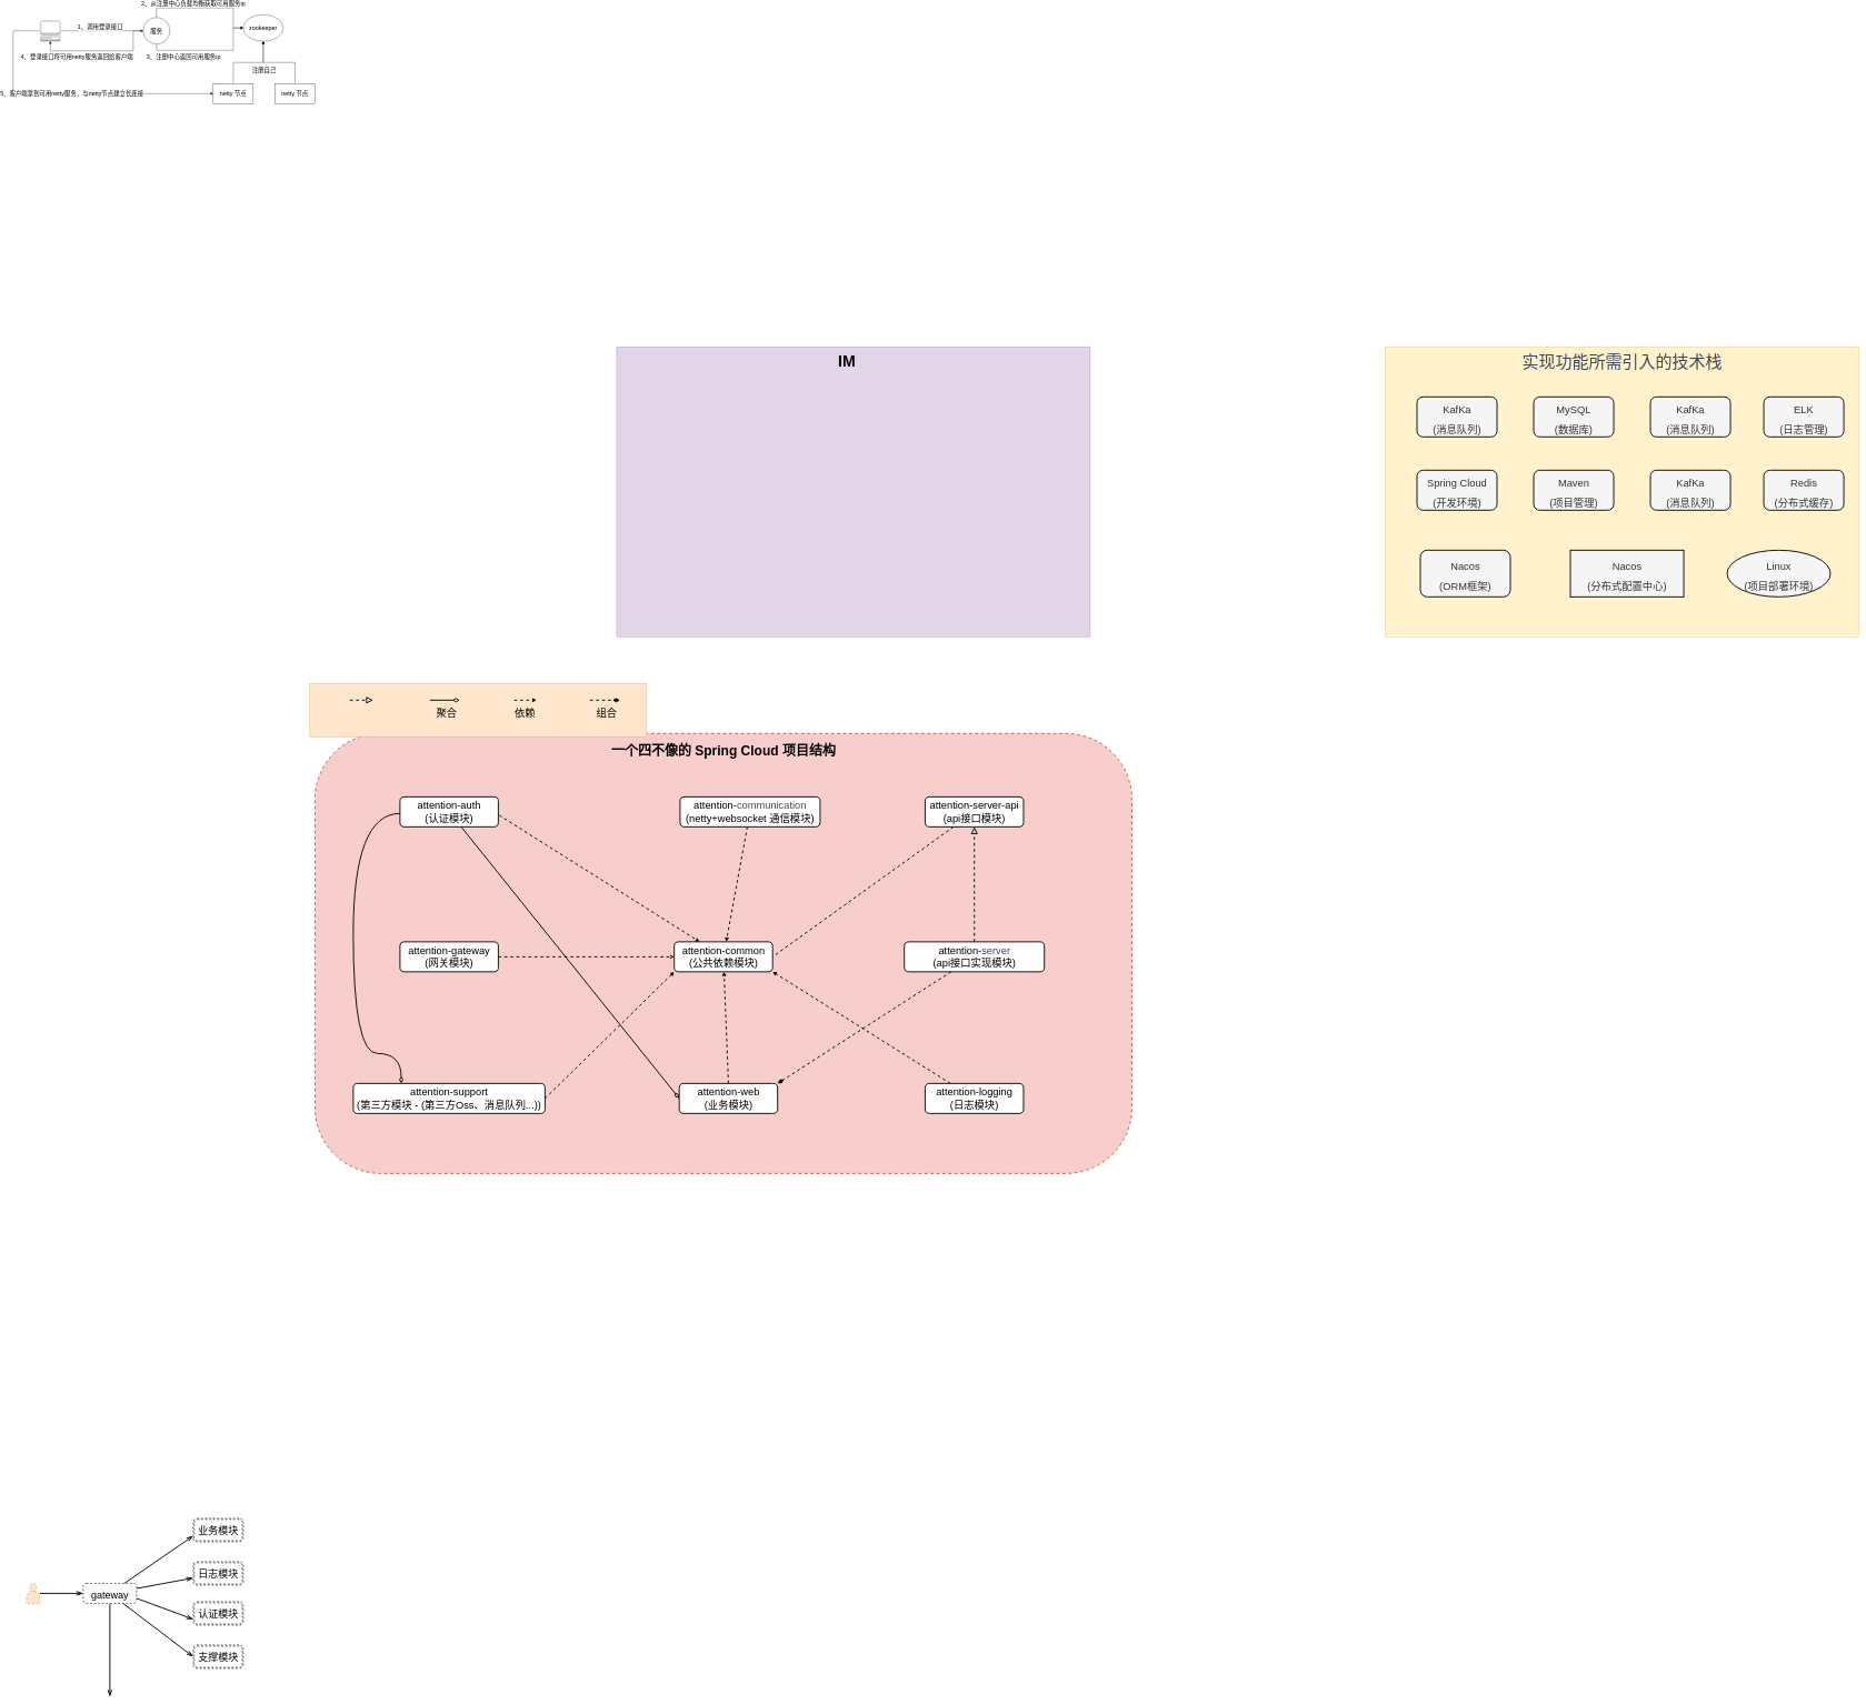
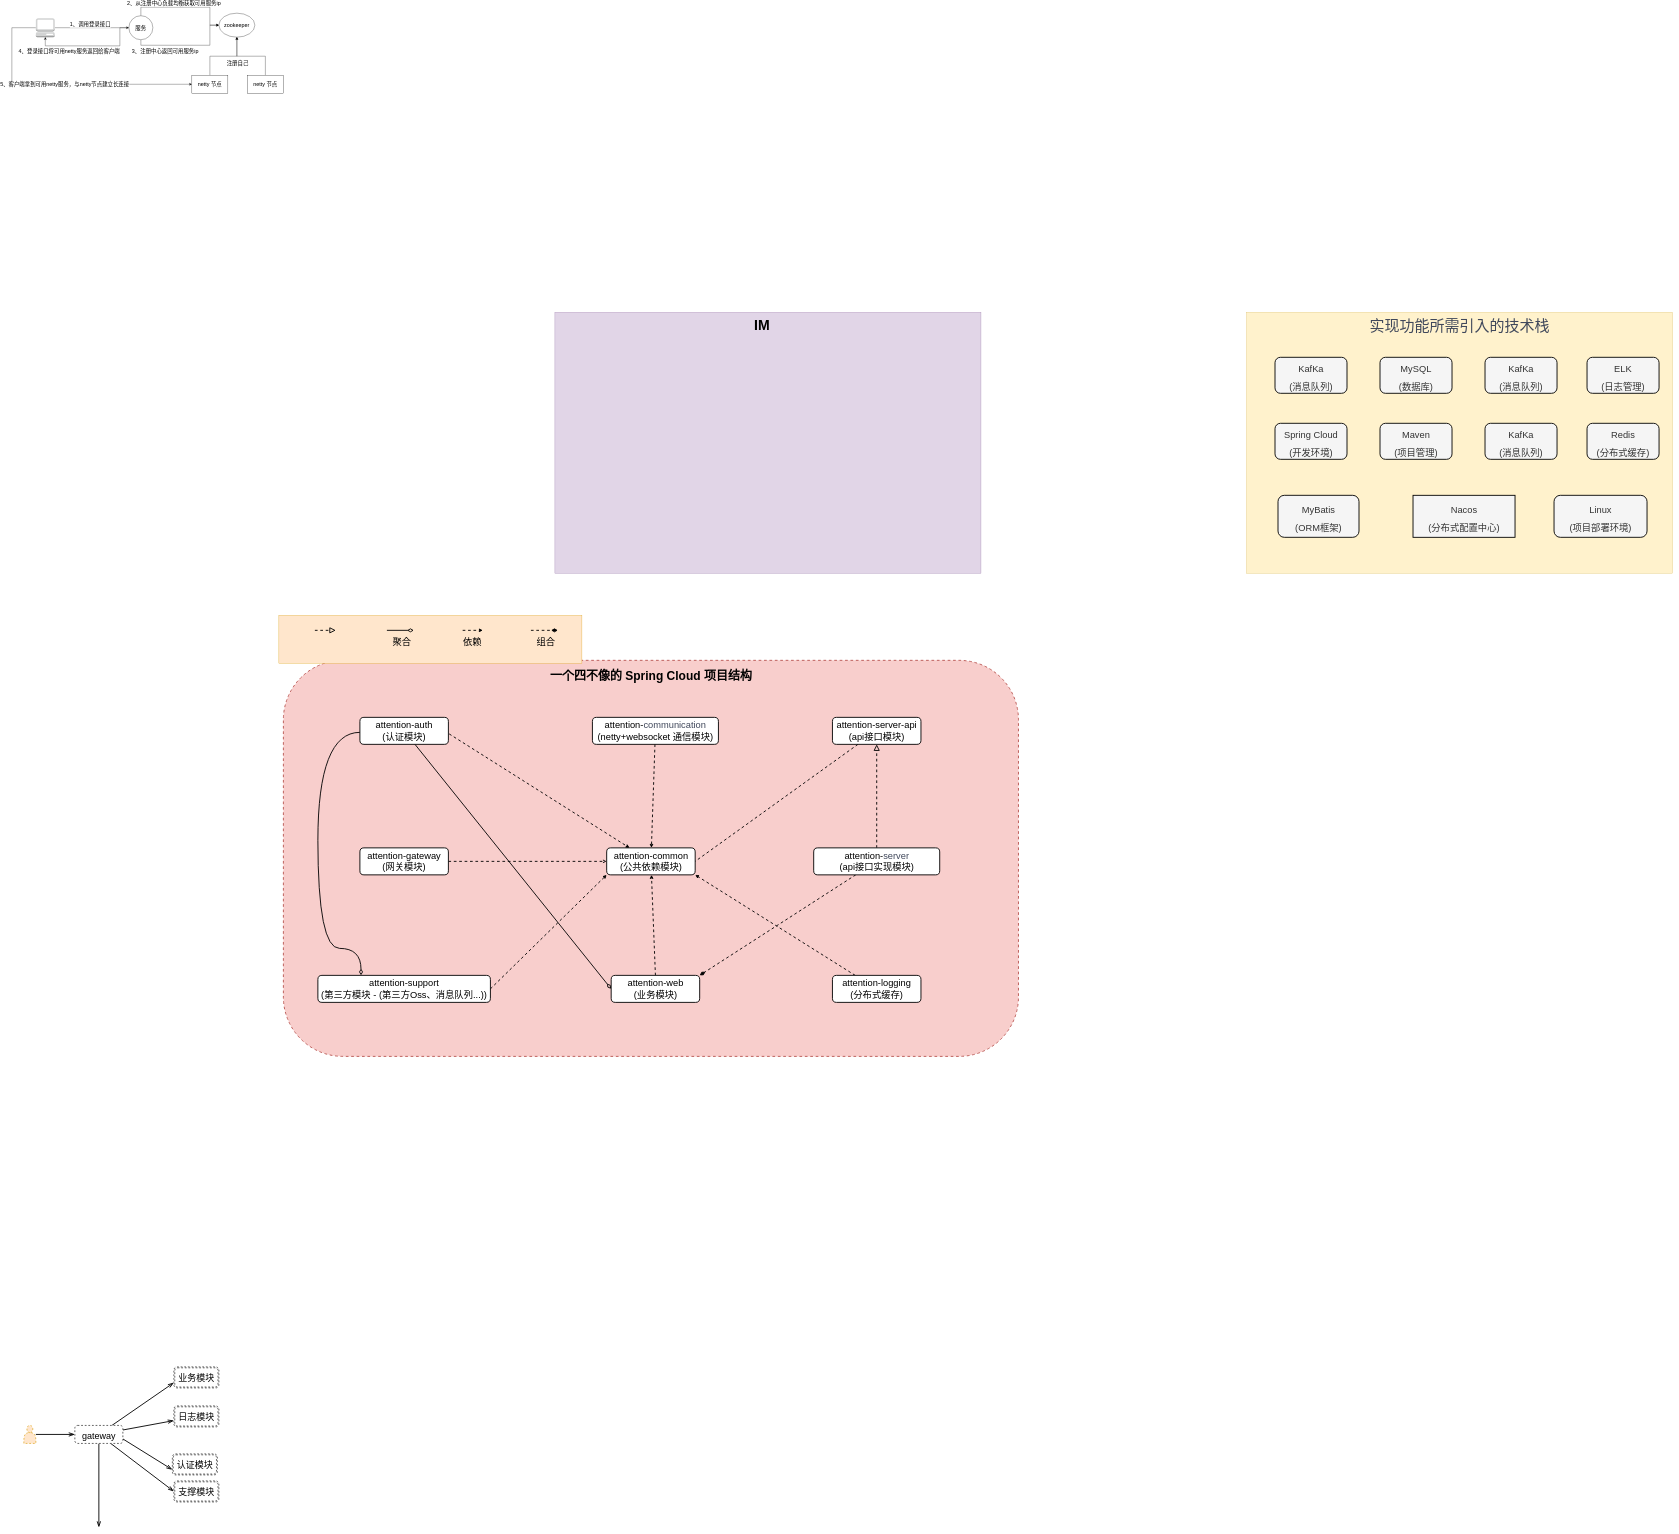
- <mxCell id="14" value="&lt;font style=&quot;font-size: 31px&quot;&gt;Nacos&lt;br&gt;(ORM框架)&lt;/font&gt;" style="rounded=1;whiteSpace=wrap;html=1;shadow=0;glass=0;labelBackgroundColor=none;sketch=0;fontSize=50;strokeWidth=3;fillColor=#f5f5f5;fontColor=#333333;strokeColor=default;" parent="1" vertex="1"><mxGeometry x="4240" y="1647" width="270" height="140" as="geometry" /></mxCell>
+ <mxCell id="14" value="&lt;font style=&quot;font-size: 31px&quot;&gt;MyBatis&lt;br&gt;(ORM框架)&lt;/font&gt;" style="rounded=1;whiteSpace=wrap;html=1;shadow=0;glass=0;labelBackgroundColor=none;sketch=0;fontSize=50;strokeWidth=3;fillColor=#f5f5f5;fontColor=#333333;strokeColor=default;" parent="1" vertex="1"><mxGeometry x="4240" y="1647" width="270" height="140" as="geometry" /></mxCell>
- <mxCell id="16" value="&lt;font style=&quot;font-size: 31px&quot;&gt;Linux&lt;br&gt;(项目部署环境)&lt;/font&gt;" style="ellipse;whiteSpace=wrap;html=1;shadow=0;glass=0;labelBackgroundColor=none;sketch=0;fontSize=50;strokeWidth=3;fillColor=#f5f5f5;fontColor=#333333;strokeColor=default;" parent="1" vertex="1"><mxGeometry x="5160" y="1647" width="310" height="140" as="geometry" /></mxCell>
+ <mxCell id="16" value="&lt;font style=&quot;font-size: 31px&quot;&gt;Linux&lt;br&gt;(项目部署环境)&lt;/font&gt;" style="rounded=1;whiteSpace=wrap;html=1;shadow=0;glass=0;labelBackgroundColor=none;sketch=0;fontSize=50;strokeWidth=3;fillColor=#f5f5f5;fontColor=#333333;strokeColor=default;" parent="1" vertex="1"><mxGeometry x="5160" y="1647" width="310" height="140" as="geometry" /></mxCell>
- <mxCell id="25" value="attention-&lt;span style=&quot;box-sizing: inherit ; color: rgb(64 , 72 , 91) ; text-align: left&quot;&gt;&lt;font style=&quot;font-size: 31px&quot;&gt;communication&lt;/font&gt;&lt;/span&gt;&lt;br&gt;(netty+websocket 通信模块)" style="rounded=1;whiteSpace=wrap;html=1;shadow=0;glass=0;labelBackgroundColor=none;sketch=0;fontSize=31;strokeColor=default;strokeWidth=3;fillColor=default;gradientColor=none;" parent="1" vertex="1"><mxGeometry x="2020" y="2387" width="420" height="90" as="geometry" /></mxCell>
+ <mxCell id="25" value="attention-&lt;span style=&quot;box-sizing: inherit ; color: rgb(64 , 72 , 91) ; text-align: left&quot;&gt;&lt;font style=&quot;font-size: 31px&quot;&gt;communication&lt;/font&gt;&lt;/span&gt;&lt;br&gt;(netty+websocket 通信模块)" style="rounded=1;whiteSpace=wrap;html=1;shadow=0;glass=0;labelBackgroundColor=none;sketch=0;fontSize=31;strokeColor=default;strokeWidth=3;fillColor=default;gradientColor=none;" parent="1" vertex="1"><mxGeometry x="1955" y="2387" width="420" height="90" as="geometry" /></mxCell>
- <mxCell id="38" value="attention-logging&lt;br&gt;(日志模块)" style="rounded=1;whiteSpace=wrap;html=1;shadow=0;glass=0;labelBackgroundColor=none;sketch=0;fontSize=31;strokeColor=default;strokeWidth=3;fillColor=default;gradientColor=none;" parent="1" vertex="1"><mxGeometry x="2755" y="3247" width="295" height="90" as="geometry" /></mxCell>
+ <mxCell id="38" value="attention-logging&lt;br&gt;(分布式缓存)" style="rounded=1;whiteSpace=wrap;html=1;shadow=0;glass=0;labelBackgroundColor=none;sketch=0;fontSize=31;strokeColor=default;strokeWidth=3;fillColor=default;gradientColor=none;" parent="1" vertex="1"><mxGeometry x="2755" y="3247" width="295" height="90" as="geometry" /></mxCell>
- <mxCell id="49" value="认证模块" style="shape=ext;double=1;rounded=1;whiteSpace=wrap;html=1;shadow=0;glass=0;dashed=1;labelBackgroundColor=none;sketch=0;fontSize=30;strokeColor=default;strokeWidth=2;fillColor=default;gradientColor=none;" parent="1" vertex="1"><mxGeometry x="560" y="4802" width="150" height="70" as="geometry" /></mxCell>
+ <mxCell id="49" value="认证模块" style="shape=ext;double=1;rounded=1;whiteSpace=wrap;html=1;shadow=0;glass=0;dashed=1;labelBackgroundColor=none;sketch=0;fontSize=30;strokeColor=default;strokeWidth=2;fillColor=default;gradientColor=none;" parent="1" vertex="1"><mxGeometry x="555" y="4842" width="150" height="70" as="geometry" /></mxCell>
